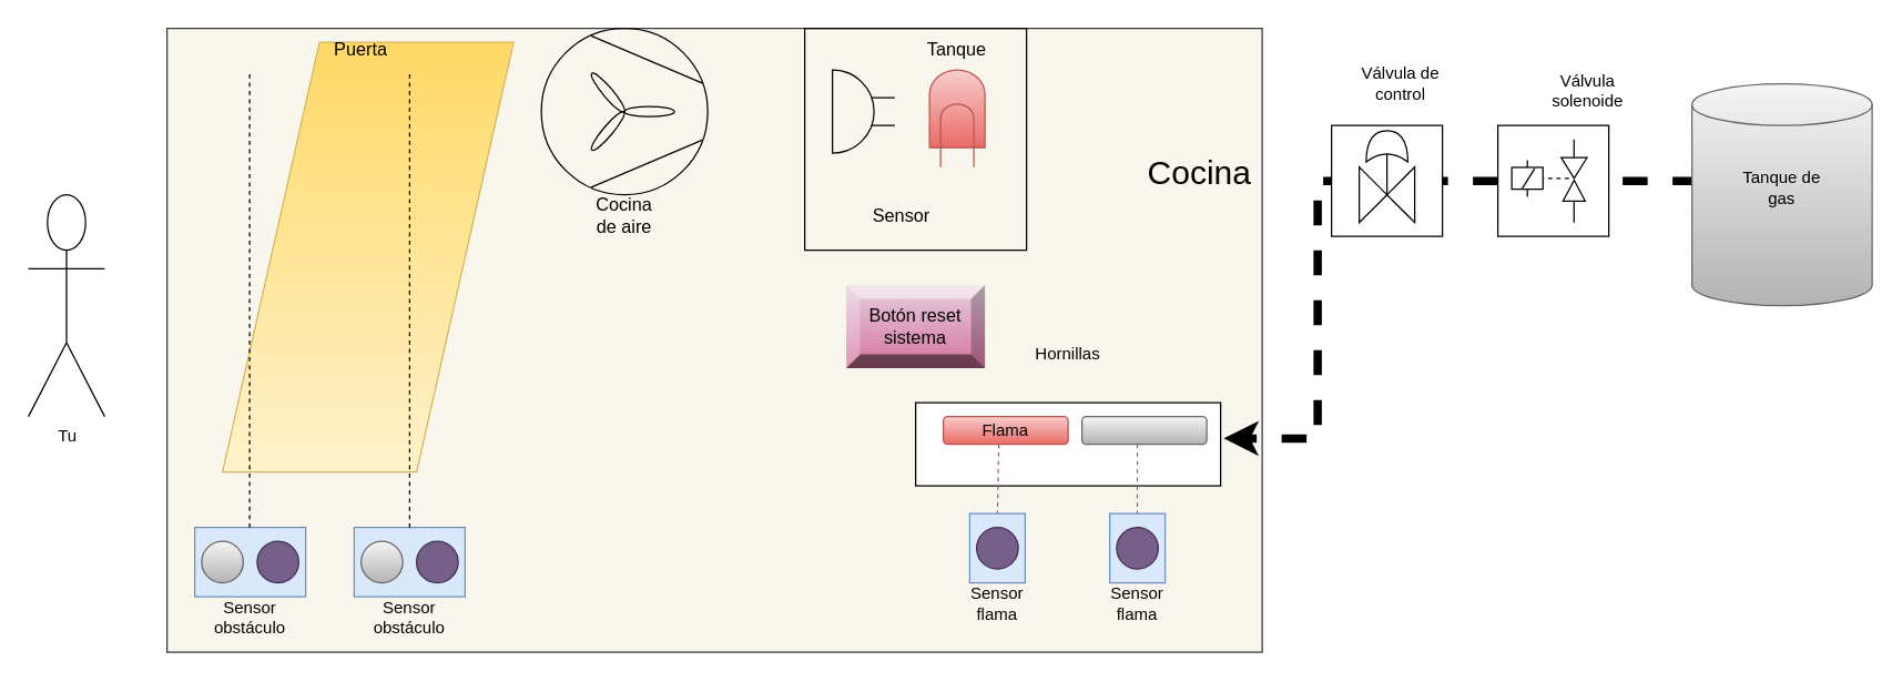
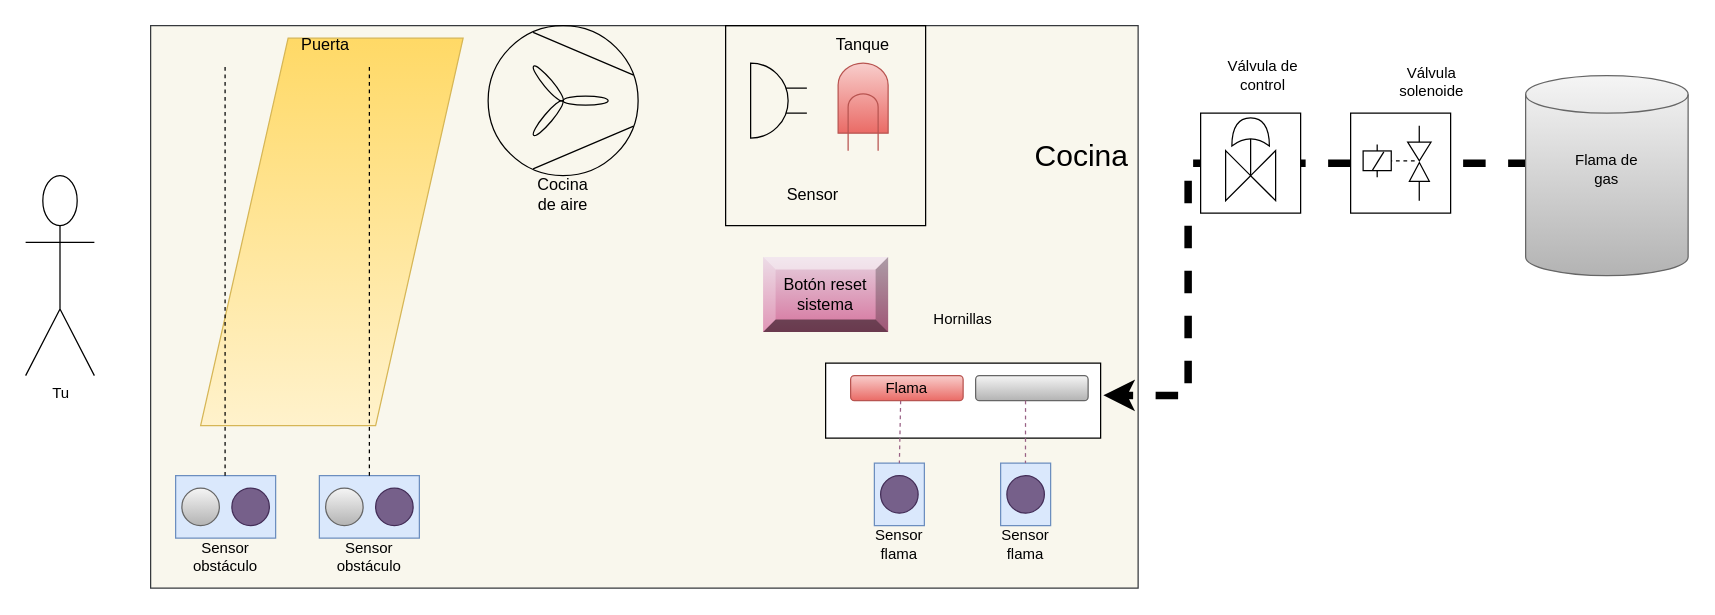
- <mxCell id="63" value="Tanque de gas" style="text;html=1;strokeColor=none;fillColor=none;align=center;verticalAlign=middle;whiteSpace=wrap;rounded=0;" vertex="1" parent="61"><mxGeometry x="35" y="60" width="60" height="30" as="geometry" /></mxCell>
+ <mxCell id="63" value="Flama de gas" style="text;html=1;strokeColor=none;fillColor=none;align=center;verticalAlign=middle;whiteSpace=wrap;rounded=0;" vertex="1" parent="61"><mxGeometry x="35" y="60" width="60" height="30" as="geometry" /></mxCell>
